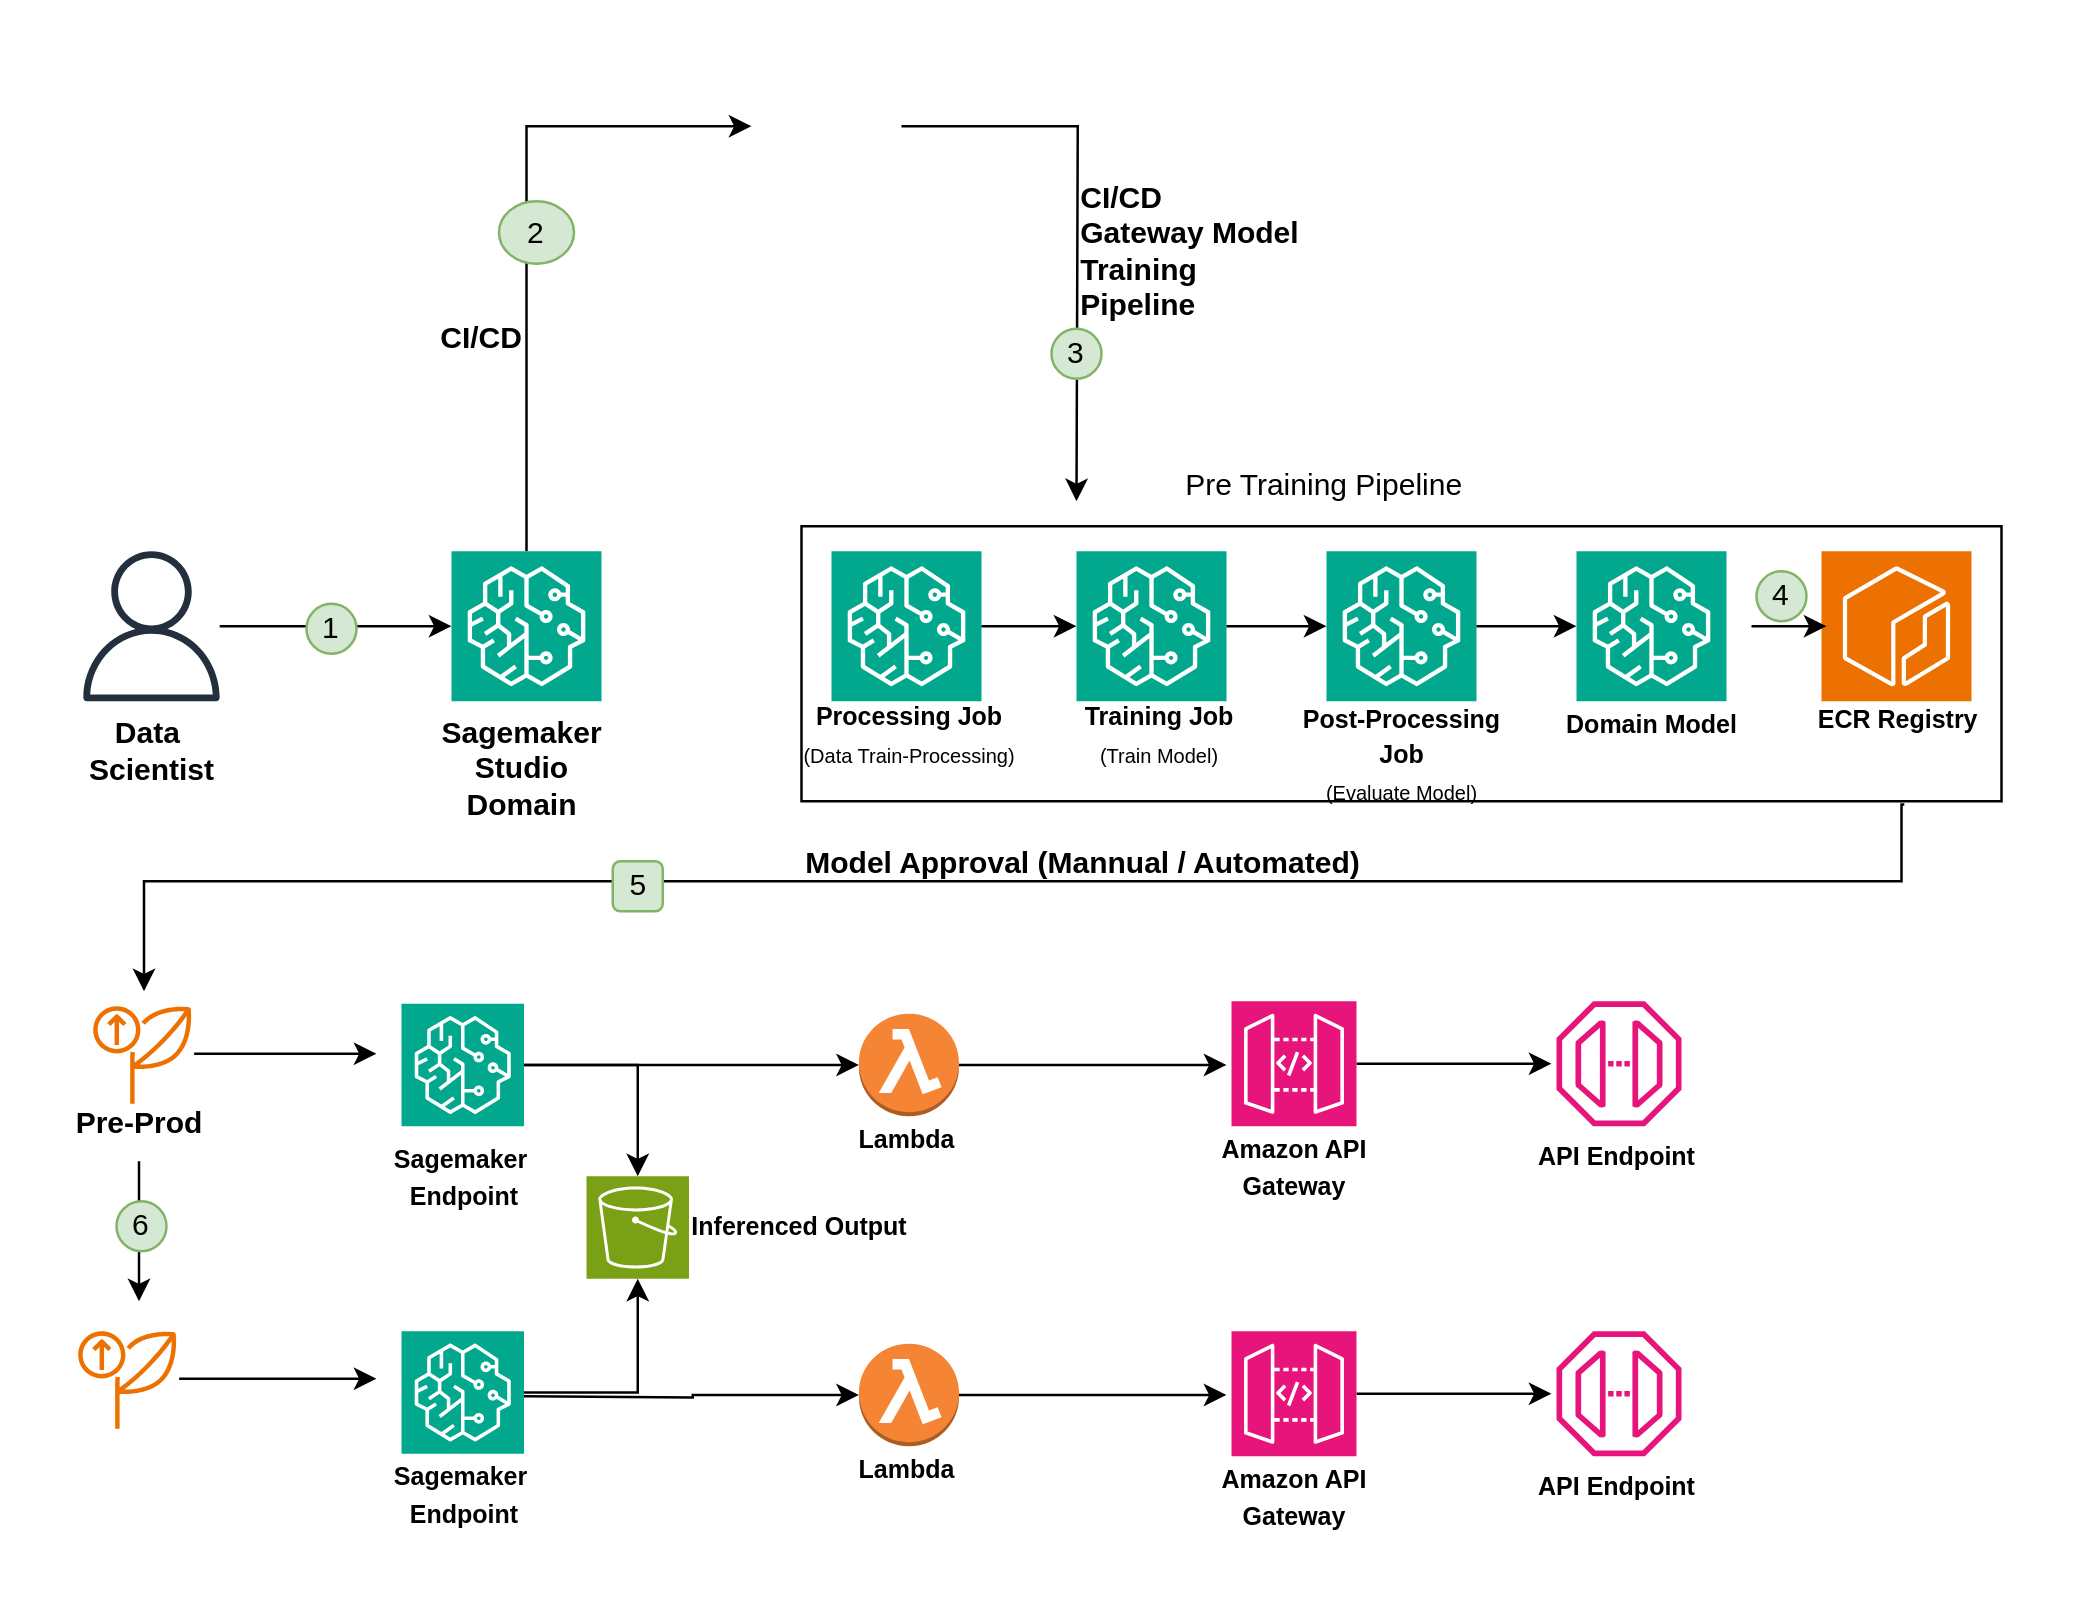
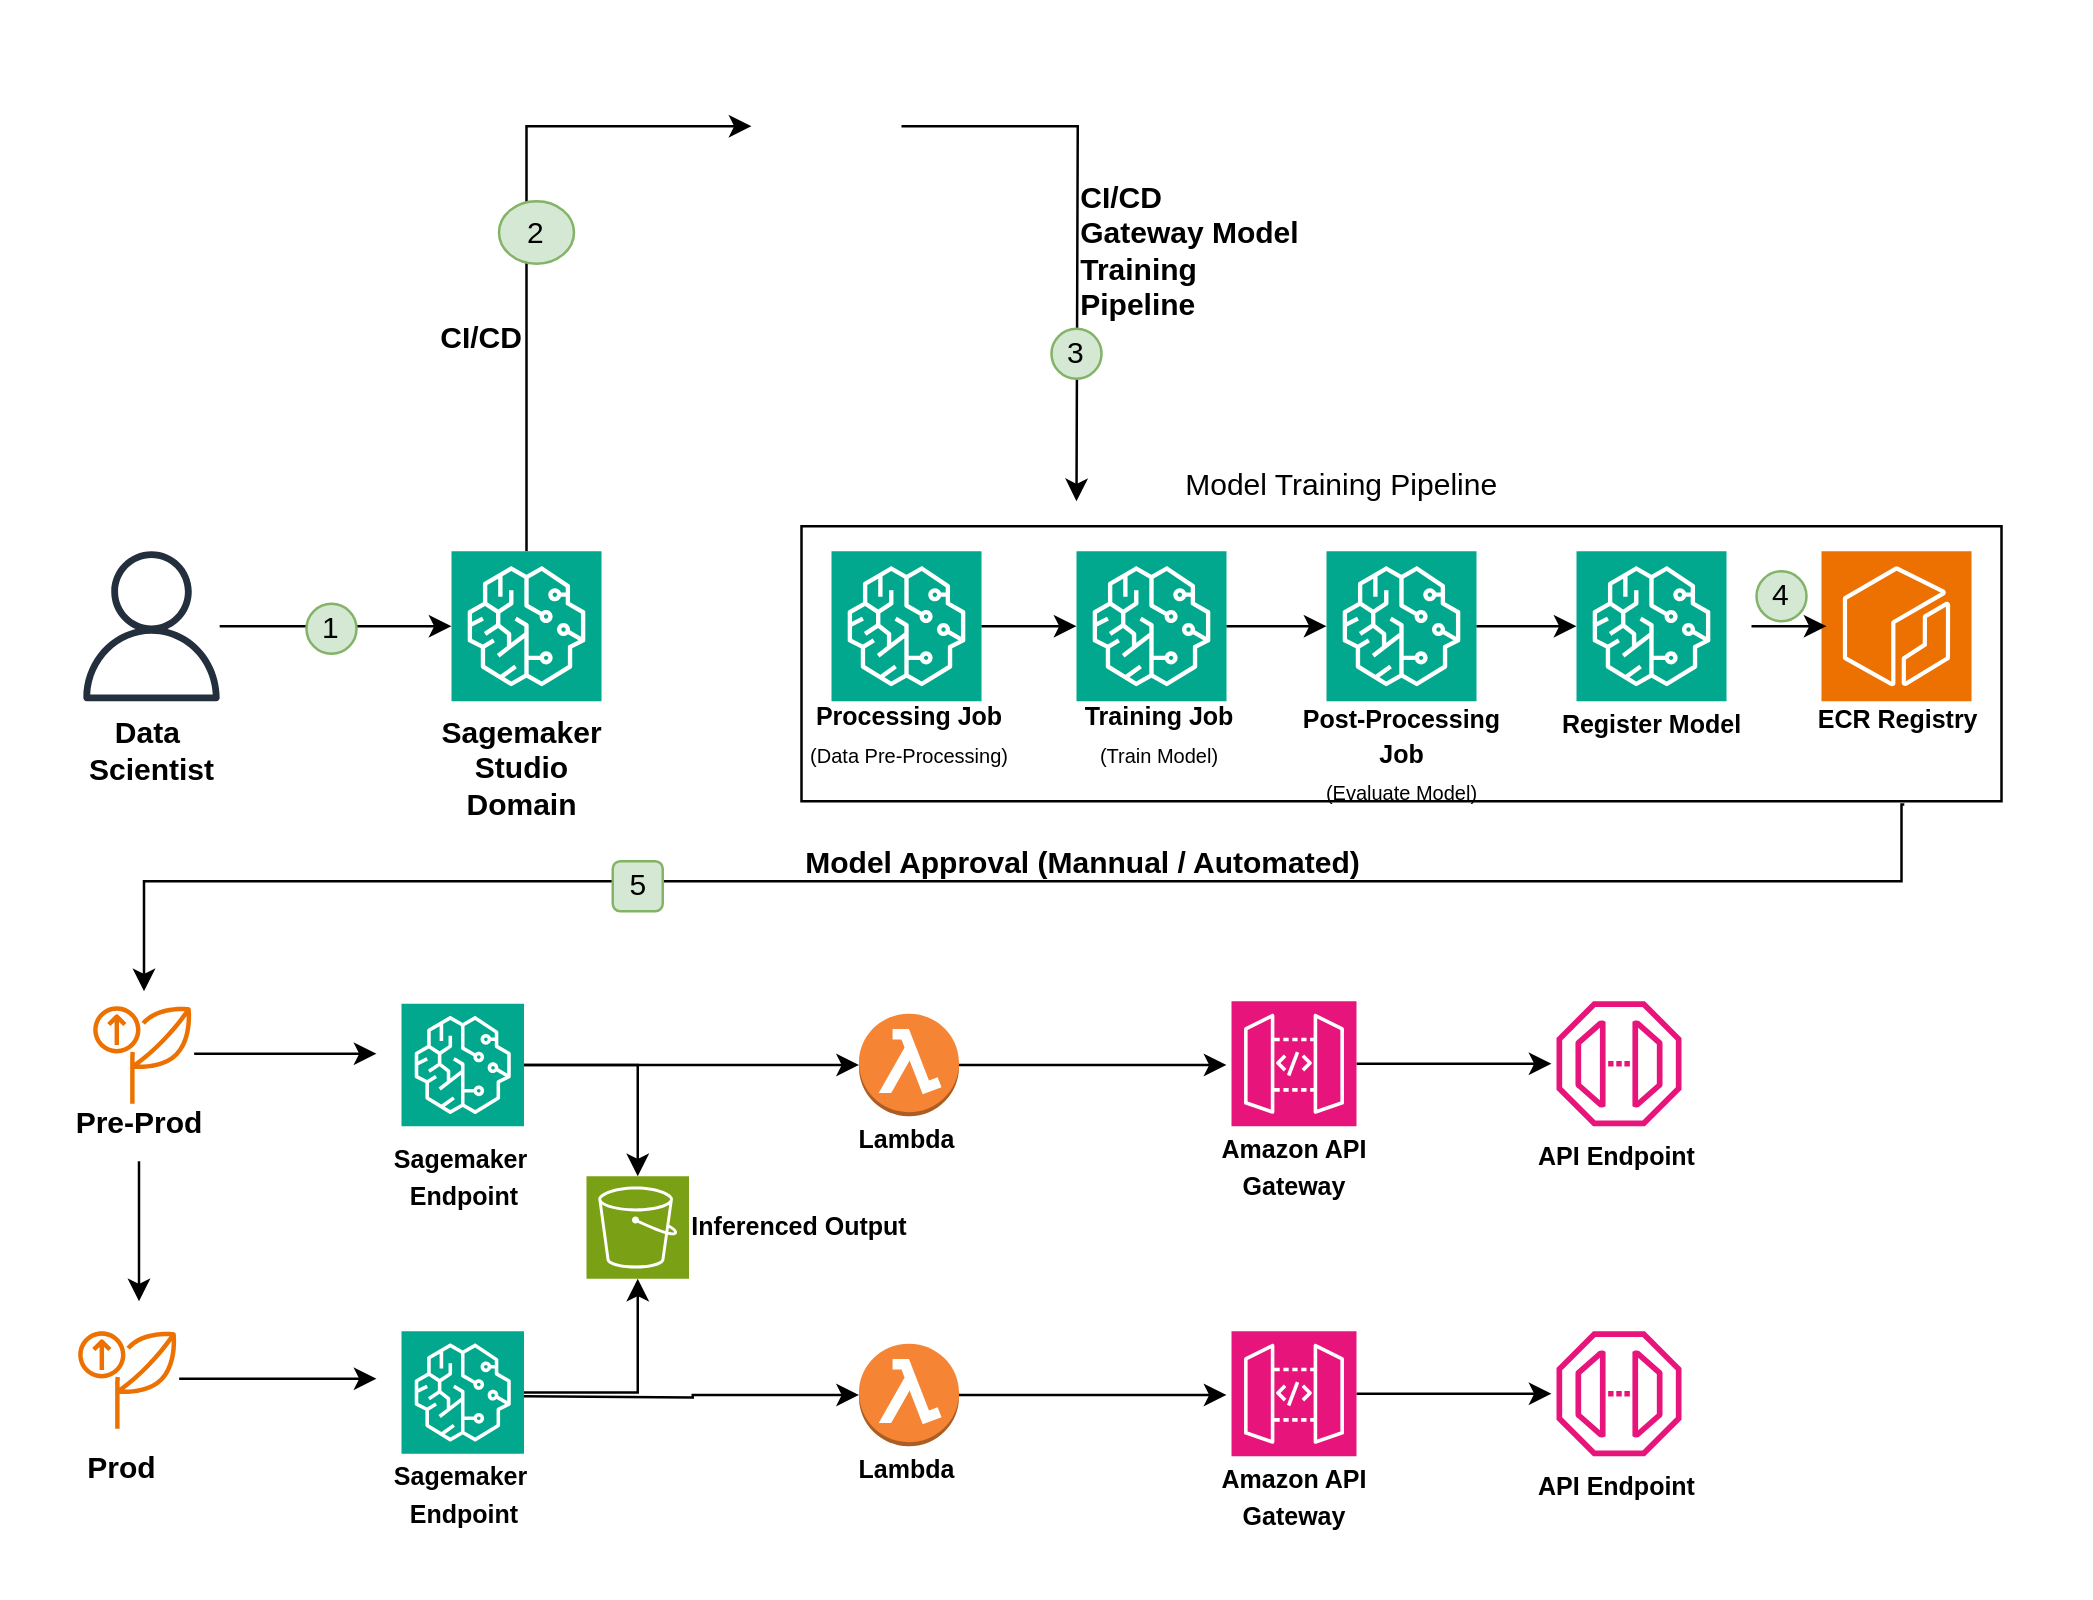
- <mxCell id="18" value="&lt;div&gt;Pre Training Pipeline&lt;/div&gt;" style="text;html=1;align=left;verticalAlign=middle;resizable=0;points=[];autosize=1;strokeColor=none;fillColor=none;" parent="1" vertex="1"><mxGeometry x="472" y="179" width="150" height="30" as="geometry" /></mxCell>
+ <mxCell id="18" value="&lt;div&gt;Model Training Pipeline&lt;/div&gt;" style="text;html=1;align=left;verticalAlign=middle;resizable=0;points=[];autosize=1;strokeColor=none;fillColor=none;" parent="1" vertex="1"><mxGeometry x="472" y="179" width="150" height="30" as="geometry" /></mxCell>
- <mxCell id="16" value="&lt;div&gt;&lt;span style=&quot;background-color: initial; font-size: 10px;&quot;&gt;&lt;b&gt;Domain Model&lt;/b&gt;&lt;/span&gt;&lt;br&gt;&lt;/div&gt;" style="text;html=1;align=center;verticalAlign=middle;resizable=0;points=[];autosize=1;strokeColor=none;fillColor=none;" parent="1" vertex="1"><mxGeometry x="610" y="274" width="100" height="30" as="geometry" /></mxCell>
+ <mxCell id="16" value="&lt;div&gt;&lt;span style=&quot;background-color: initial; font-size: 10px;&quot;&gt;&lt;b&gt;Register Model&lt;/b&gt;&lt;/span&gt;&lt;br&gt;&lt;/div&gt;" style="text;html=1;align=center;verticalAlign=middle;resizable=0;points=[];autosize=1;strokeColor=none;fillColor=none;" parent="1" vertex="1"><mxGeometry x="610" y="274" width="100" height="30" as="geometry" /></mxCell>
- <mxCell id="10" value="&lt;div&gt;&lt;font style=&quot;font-size: 10px;&quot;&gt;&lt;b&gt;Processing Job&lt;/b&gt;&lt;/font&gt;&lt;/div&gt;&lt;div&gt;&lt;font style=&quot;font-size: 8px;&quot;&gt;(Data Train-Processing)&lt;/font&gt;&lt;/div&gt;" style="text;html=1;align=center;verticalAlign=middle;resizable=0;points=[];autosize=1;strokeColor=none;fillColor=none;" parent="1" vertex="1"><mxGeometry x="313" y="273" width="100" height="40" as="geometry" /></mxCell>
+ <mxCell id="10" value="&lt;div&gt;&lt;font style=&quot;font-size: 10px;&quot;&gt;&lt;b&gt;Processing Job&lt;/b&gt;&lt;/font&gt;&lt;/div&gt;&lt;div&gt;&lt;font style=&quot;font-size: 8px;&quot;&gt;(Data Pre-Processing)&lt;/font&gt;&lt;/div&gt;" style="text;html=1;align=center;verticalAlign=middle;resizable=0;points=[];autosize=1;strokeColor=none;fillColor=none;" parent="1" vertex="1"><mxGeometry x="313" y="273" width="100" height="40" as="geometry" /></mxCell>
- <mxCell id="65" value="6" style="ellipse;whiteSpace=wrap;html=1;fillColor=#d5e8d4;strokeColor=#82b366;" parent="1" vertex="1"><mxGeometry x="46" y="480" width="20" height="20" as="geometry" /></mxCell>
+ <mxCell id="35" value="&lt;div&gt;&lt;span style=&quot;background-color: initial;&quot;&gt;&lt;b&gt;Prod&lt;/b&gt;&lt;/span&gt;&lt;br&gt;&lt;/div&gt;" style="text;html=1;align=center;verticalAlign=middle;resizable=0;points=[];autosize=1;strokeColor=none;fillColor=none;" parent="1" vertex="1"><mxGeometry x="22.87" y="572" width="50" height="30" as="geometry" /></mxCell>
